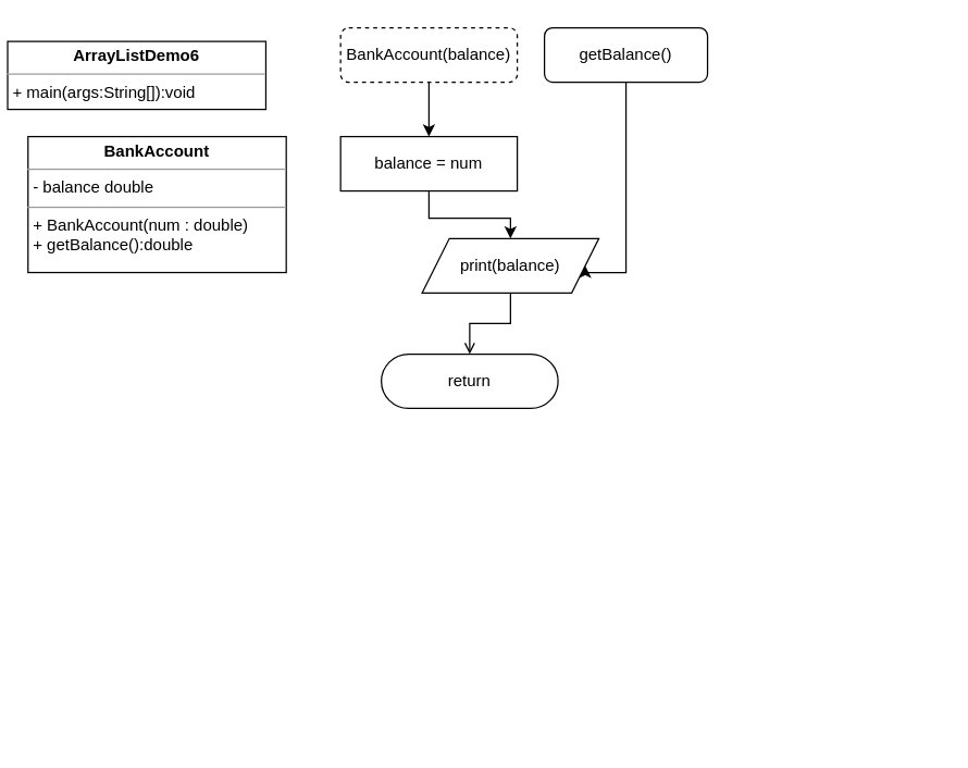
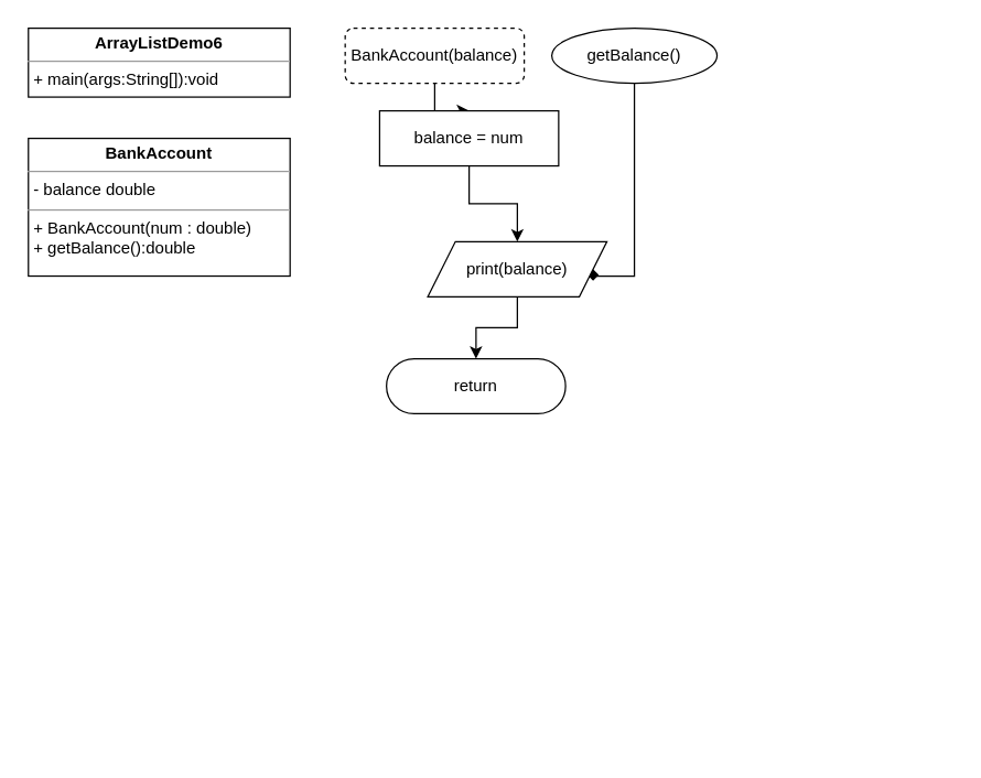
- <mxCell id="8" value="getBalance()" style="rounded=1;whiteSpace=wrap;html=1;" parent="1" vertex="1"><mxGeometry x="400" y="20" width="120" height="40" as="geometry" /></mxCell>
+ <mxCell id="8" value="getBalance()" style="ellipse;whiteSpace=wrap;html=1;" parent="1" vertex="1"><mxGeometry x="400" y="20" width="120" height="40" as="geometry" /></mxCell>
- <mxCell id="3" value="&lt;p style=&quot;margin:0px;margin-top:4px;text-align:center;&quot;&gt;&lt;b&gt;ArrayListDemo6&lt;/b&gt;&lt;br&gt;&lt;/p&gt;&lt;hr size=&quot;1&quot;&gt;&lt;p style=&quot;margin:0px;margin-left:4px;&quot;&gt;+ main(args:String[]):void&lt;/p&gt;&lt;hr size=&quot;1&quot;&gt;&lt;p style=&quot;margin:0px;margin-left:4px;&quot;&gt;&lt;br&gt;&lt;/p&gt;" style="verticalAlign=top;align=left;overflow=fill;fontSize=12;fontFamily=Helvetica;html=1;rounded=0;shadow=0;comic=0;labelBackgroundColor=none;strokeWidth=1" parent="1" vertex="1"><mxGeometry x="5" y="30" width="190" height="50" as="geometry" /></mxCell>
+ <mxCell id="3" value="&lt;p style=&quot;margin:0px;margin-top:4px;text-align:center;&quot;&gt;&lt;b&gt;ArrayListDemo6&lt;/b&gt;&lt;br&gt;&lt;/p&gt;&lt;hr size=&quot;1&quot;&gt;&lt;p style=&quot;margin:0px;margin-left:4px;&quot;&gt;+ main(args:String[]):void&lt;/p&gt;&lt;hr size=&quot;1&quot;&gt;&lt;p style=&quot;margin:0px;margin-left:4px;&quot;&gt;&lt;br&gt;&lt;/p&gt;" style="verticalAlign=top;align=left;overflow=fill;fontSize=12;fontFamily=Helvetica;html=1;rounded=0;shadow=0;comic=0;labelBackgroundColor=none;strokeWidth=1" parent="1" vertex="1"><mxGeometry x="20" y="20" width="190" height="50" as="geometry" /></mxCell>
- <mxCell id="10" value="balance = num" style="rounded=0;whiteSpace=wrap;html=1;" parent="1" vertex="1"><mxGeometry x="250" y="100" width="130" height="40" as="geometry" /></mxCell>
+ <mxCell id="10" value="balance = num" style="rounded=0;whiteSpace=wrap;html=1;" parent="1" vertex="1"><mxGeometry x="275" y="80" width="130" height="40" as="geometry" /></mxCell>
- <mxCell id="7" style="edgeStyle=orthogonalEdgeStyle;rounded=0;orthogonalLoop=1;jettySize=auto;html=1;entryX=1;entryY=0.5;entryDx=0;entryDy=0;" edge="1" parent="1" source="8" target="12"><mxGeometry relative="1" as="geometry"><Array as="points"><mxPoint x="460" y="200" /></Array></mxGeometry></mxCell>
+ <mxCell id="7" style="edgeStyle=orthogonalEdgeStyle;rounded=0;orthogonalLoop=1;jettySize=auto;html=1;entryX=1;entryY=0.5;entryDx=0;entryDy=0;endArrow=diamond;" edge="1" parent="1" source="8" target="12"><mxGeometry relative="1" as="geometry"><Array as="points"><mxPoint x="460" y="200" /></Array></mxGeometry></mxCell>
- <mxCell id="11" style="edgeStyle=orthogonalEdgeStyle;rounded=0;orthogonalLoop=1;jettySize=auto;html=1;entryX=0.5;entryY=0.5;entryDx=0;entryDy=-20;entryPerimeter=0;endArrow=open;" edge="1" parent="1" source="12" target="13"><mxGeometry relative="1" as="geometry" /></mxCell>
+ <mxCell id="11" style="edgeStyle=orthogonalEdgeStyle;rounded=0;orthogonalLoop=1;jettySize=auto;html=1;entryX=0.5;entryY=0.5;entryDx=0;entryDy=-20;entryPerimeter=0;" edge="1" parent="1" source="12" target="13"><mxGeometry relative="1" as="geometry" /></mxCell>
